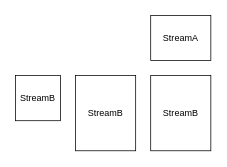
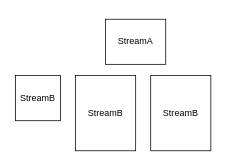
- <mxCell id="2" value="StreamA" style="rounded=0;whiteSpace=wrap;html=1;" vertex="1" parent="1"><mxGeometry x="200" y="20" width="80" height="60" as="geometry" /></mxCell>
+ <mxCell id="2" value="StreamA" style="rounded=0;whiteSpace=wrap;html=1;" vertex="1" parent="1"><mxGeometry x="140" y="25" width="80" height="60" as="geometry" /></mxCell>
